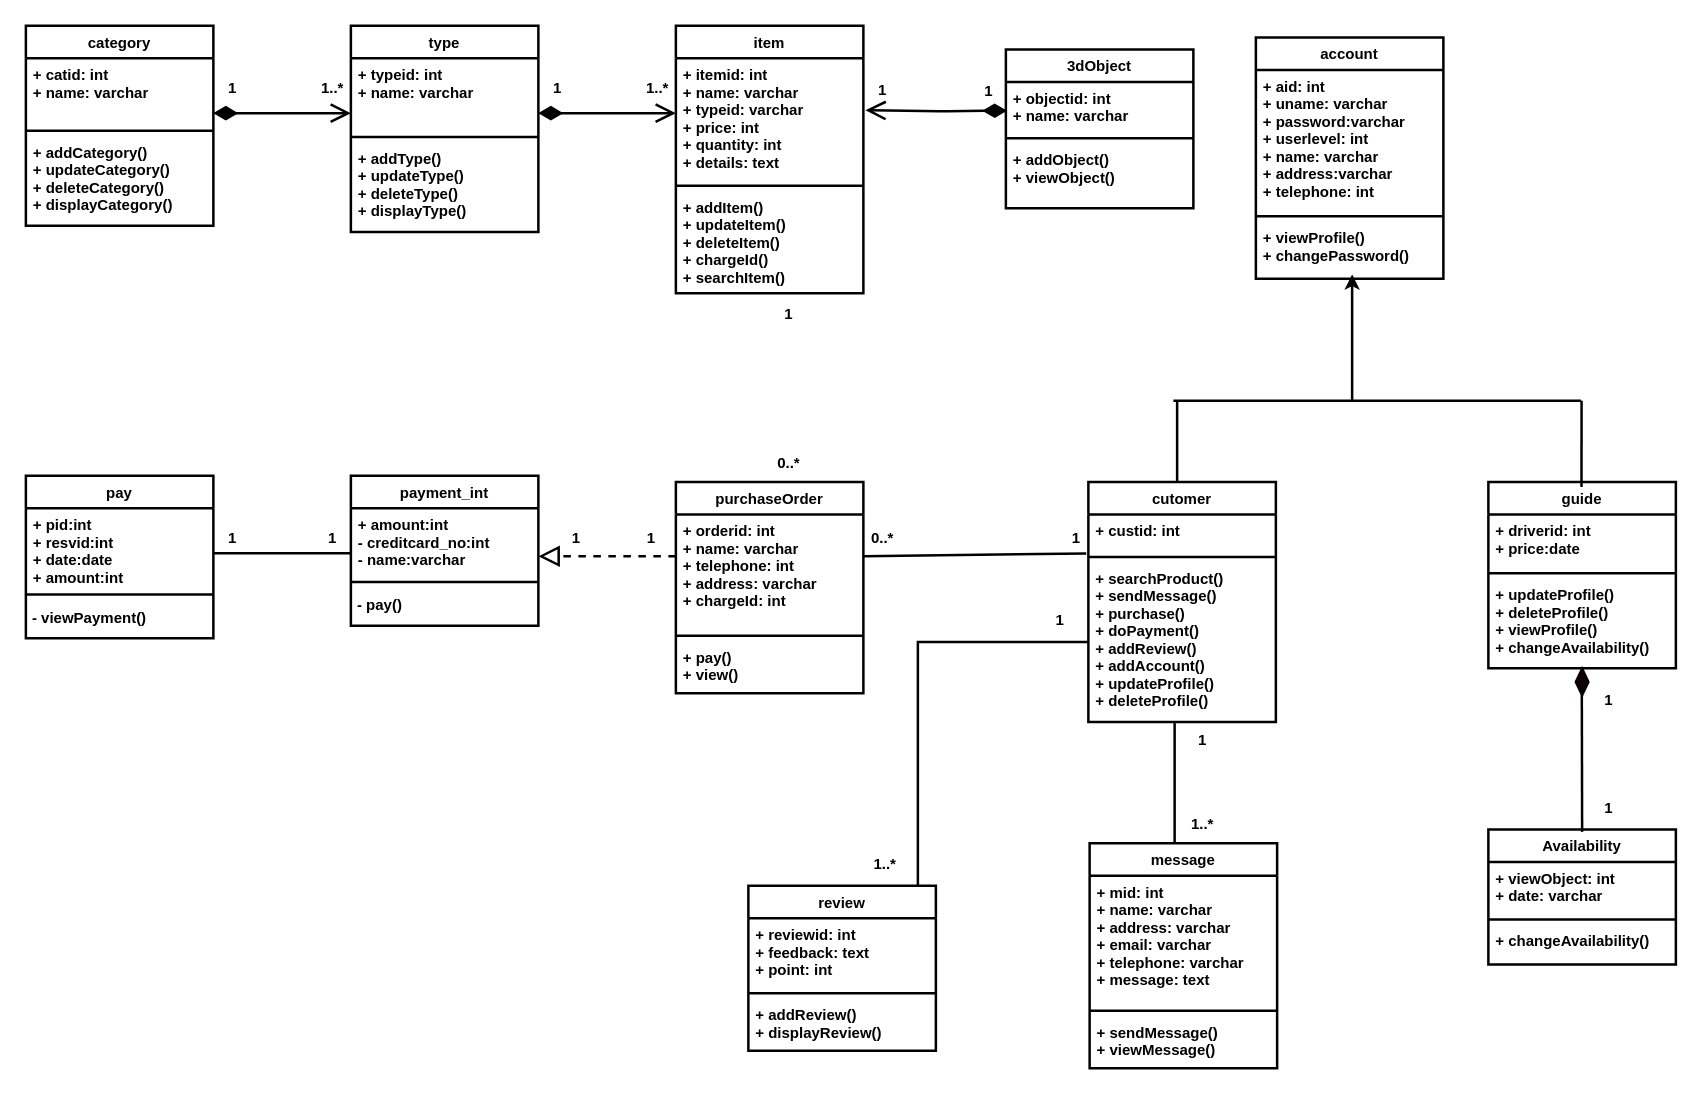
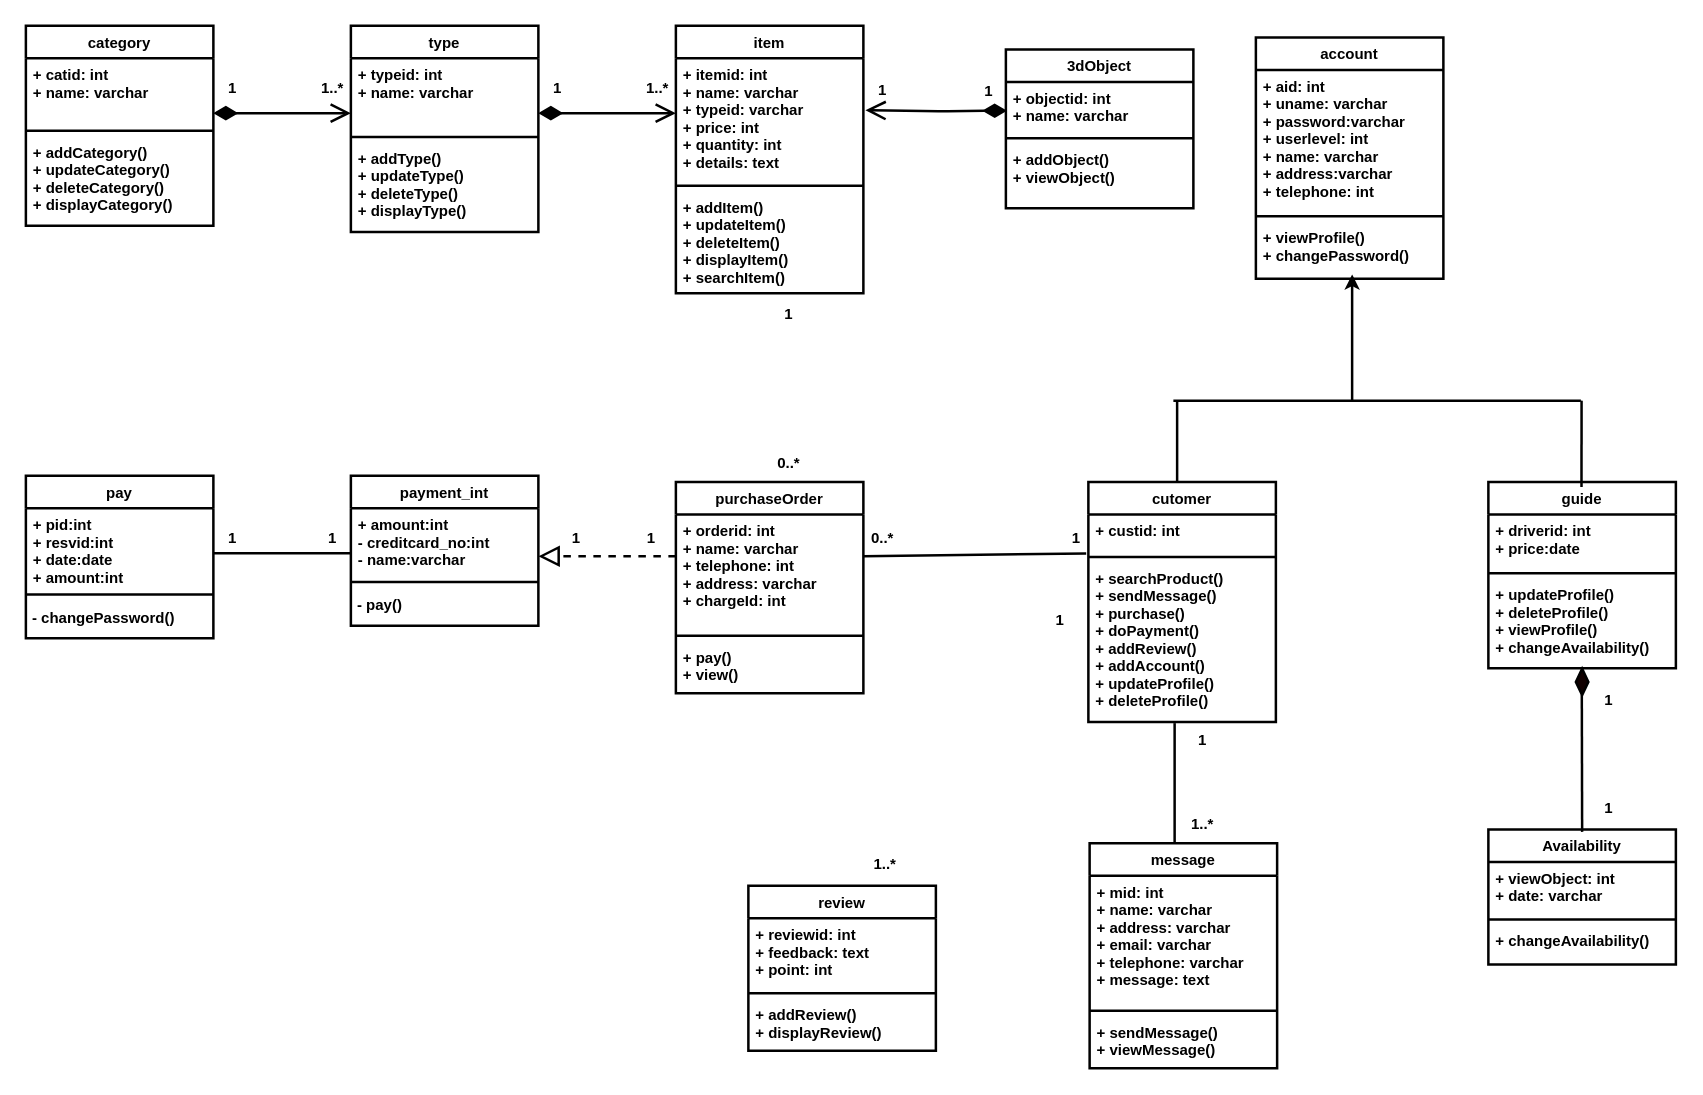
- <mxCell id="14" value="+ addItem()&#10;+ updateItem()&#10;+ deleteItem()&#10;+ chargeId()&#10;+ searchItem()" style="text;strokeColor=none;fillColor=none;align=left;verticalAlign=top;spacingLeft=4;spacingRight=4;overflow=hidden;rotatable=0;points=[[0,0.5],[1,0.5]];portConstraint=eastwest;fontStyle=1;strokeWidth=2;" parent="11" vertex="1"><mxGeometry y="132" width="150" height="82" as="geometry" /></mxCell>
+ <mxCell id="14" value="+ addItem()&#10;+ updateItem()&#10;+ deleteItem()&#10;+ displayItem()&#10;+ searchItem()" style="text;strokeColor=none;fillColor=none;align=left;verticalAlign=top;spacingLeft=4;spacingRight=4;overflow=hidden;rotatable=0;points=[[0,0.5],[1,0.5]];portConstraint=eastwest;fontStyle=1;strokeWidth=2;" parent="11" vertex="1"><mxGeometry y="132" width="150" height="82" as="geometry" /></mxCell>
- <mxCell id="30" value="&lt;span&gt;&amp;nbsp;- viewPayment()&lt;/span&gt;" style="text;whiteSpace=wrap;html=1;fontStyle=1;strokeWidth=2;" parent="27" vertex="1"><mxGeometry y="100" width="150" height="30" as="geometry" /></mxCell>
+ <mxCell id="30" value="&lt;span&gt;&amp;nbsp;- changePassword()&lt;/span&gt;" style="text;whiteSpace=wrap;html=1;fontStyle=1;strokeWidth=2;" parent="27" vertex="1"><mxGeometry y="100" width="150" height="30" as="geometry" /></mxCell>
- <mxCell id="2" style="edgeStyle=orthogonalEdgeStyle;rounded=0;orthogonalLoop=1;jettySize=auto;html=1;exitX=0;exitY=0.5;exitDx=0;exitDy=0;entryX=0.904;entryY=0.104;entryDx=0;entryDy=0;entryPerimeter=0;fontStyle=1;strokeWidth=2;" parent="1" source="34" target="77" edge="1"><mxGeometry relative="1" as="geometry" /></mxCell>
